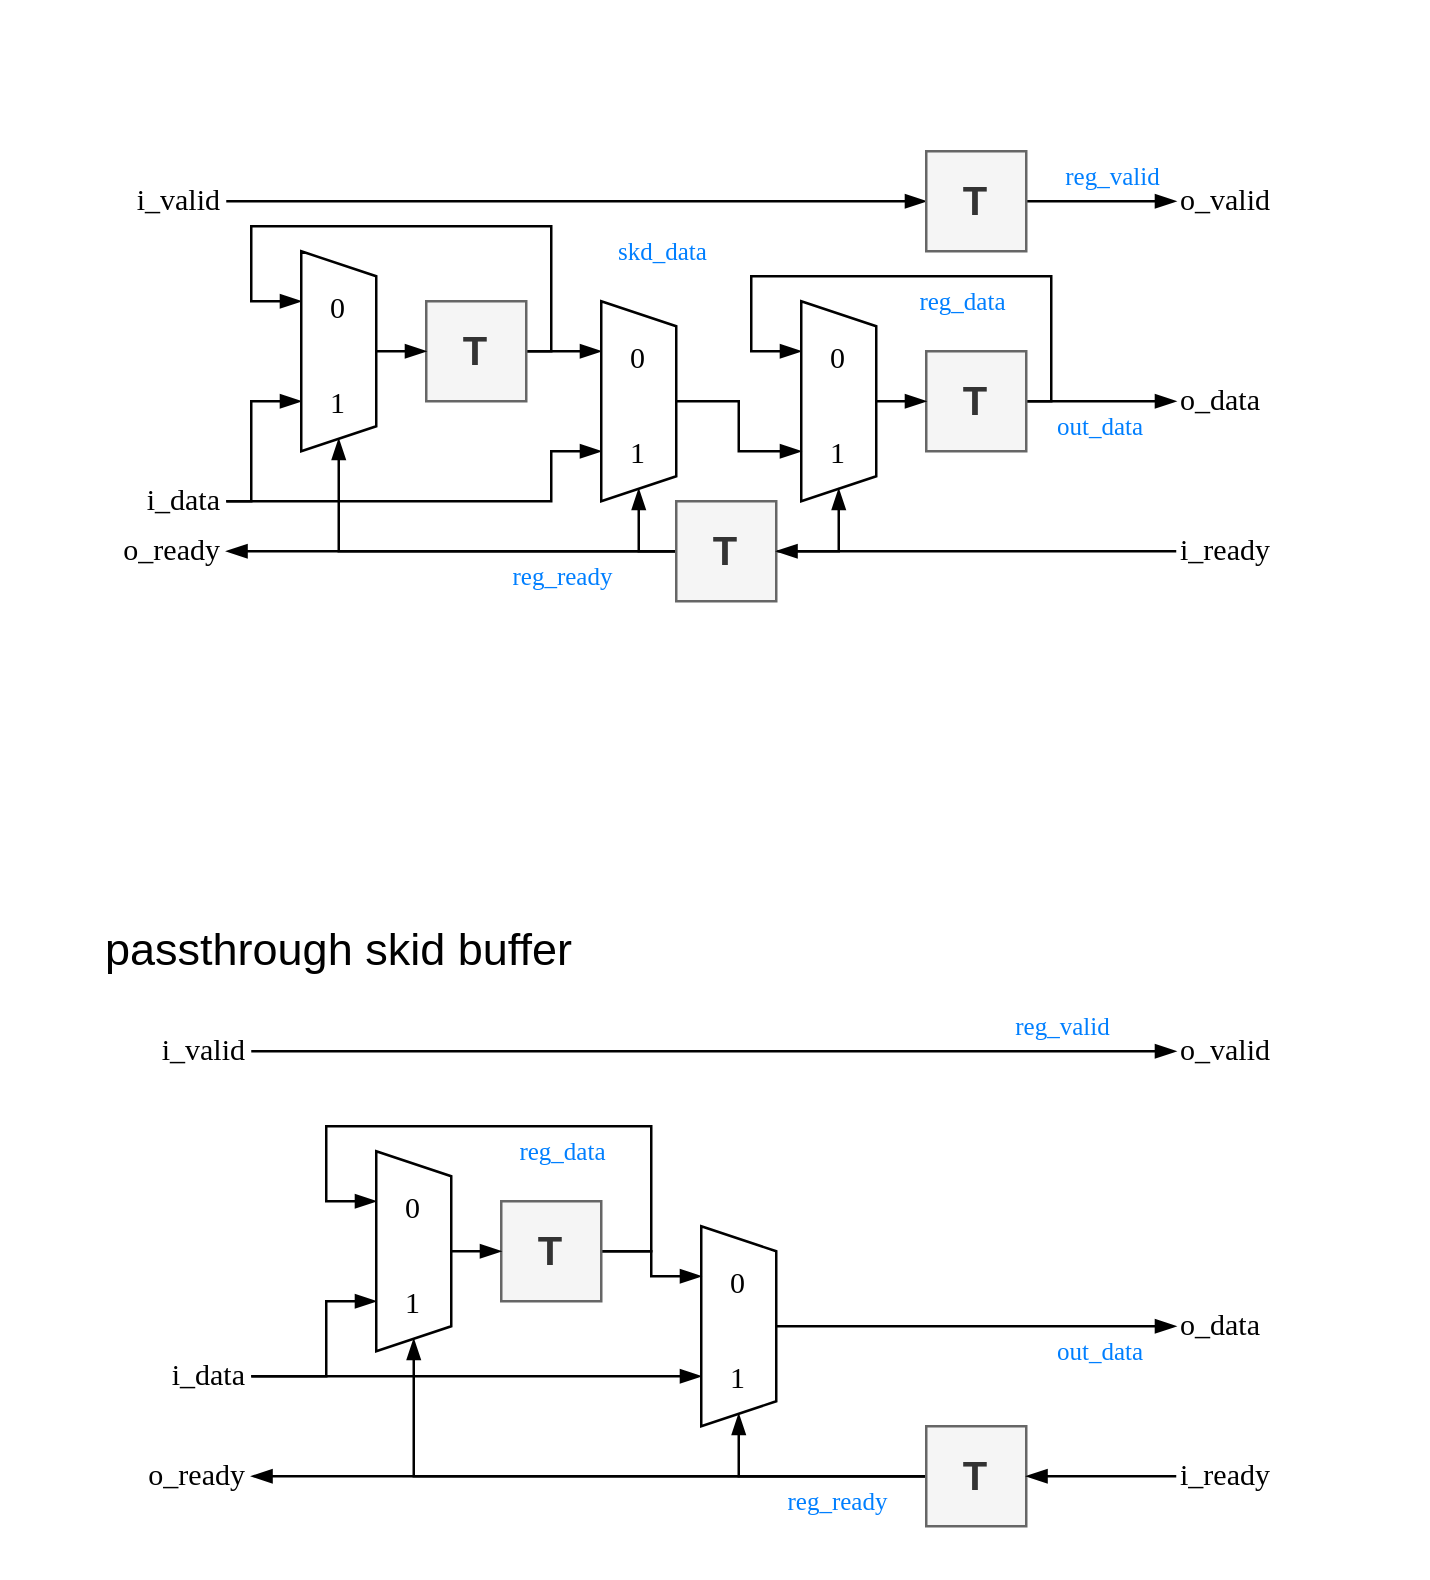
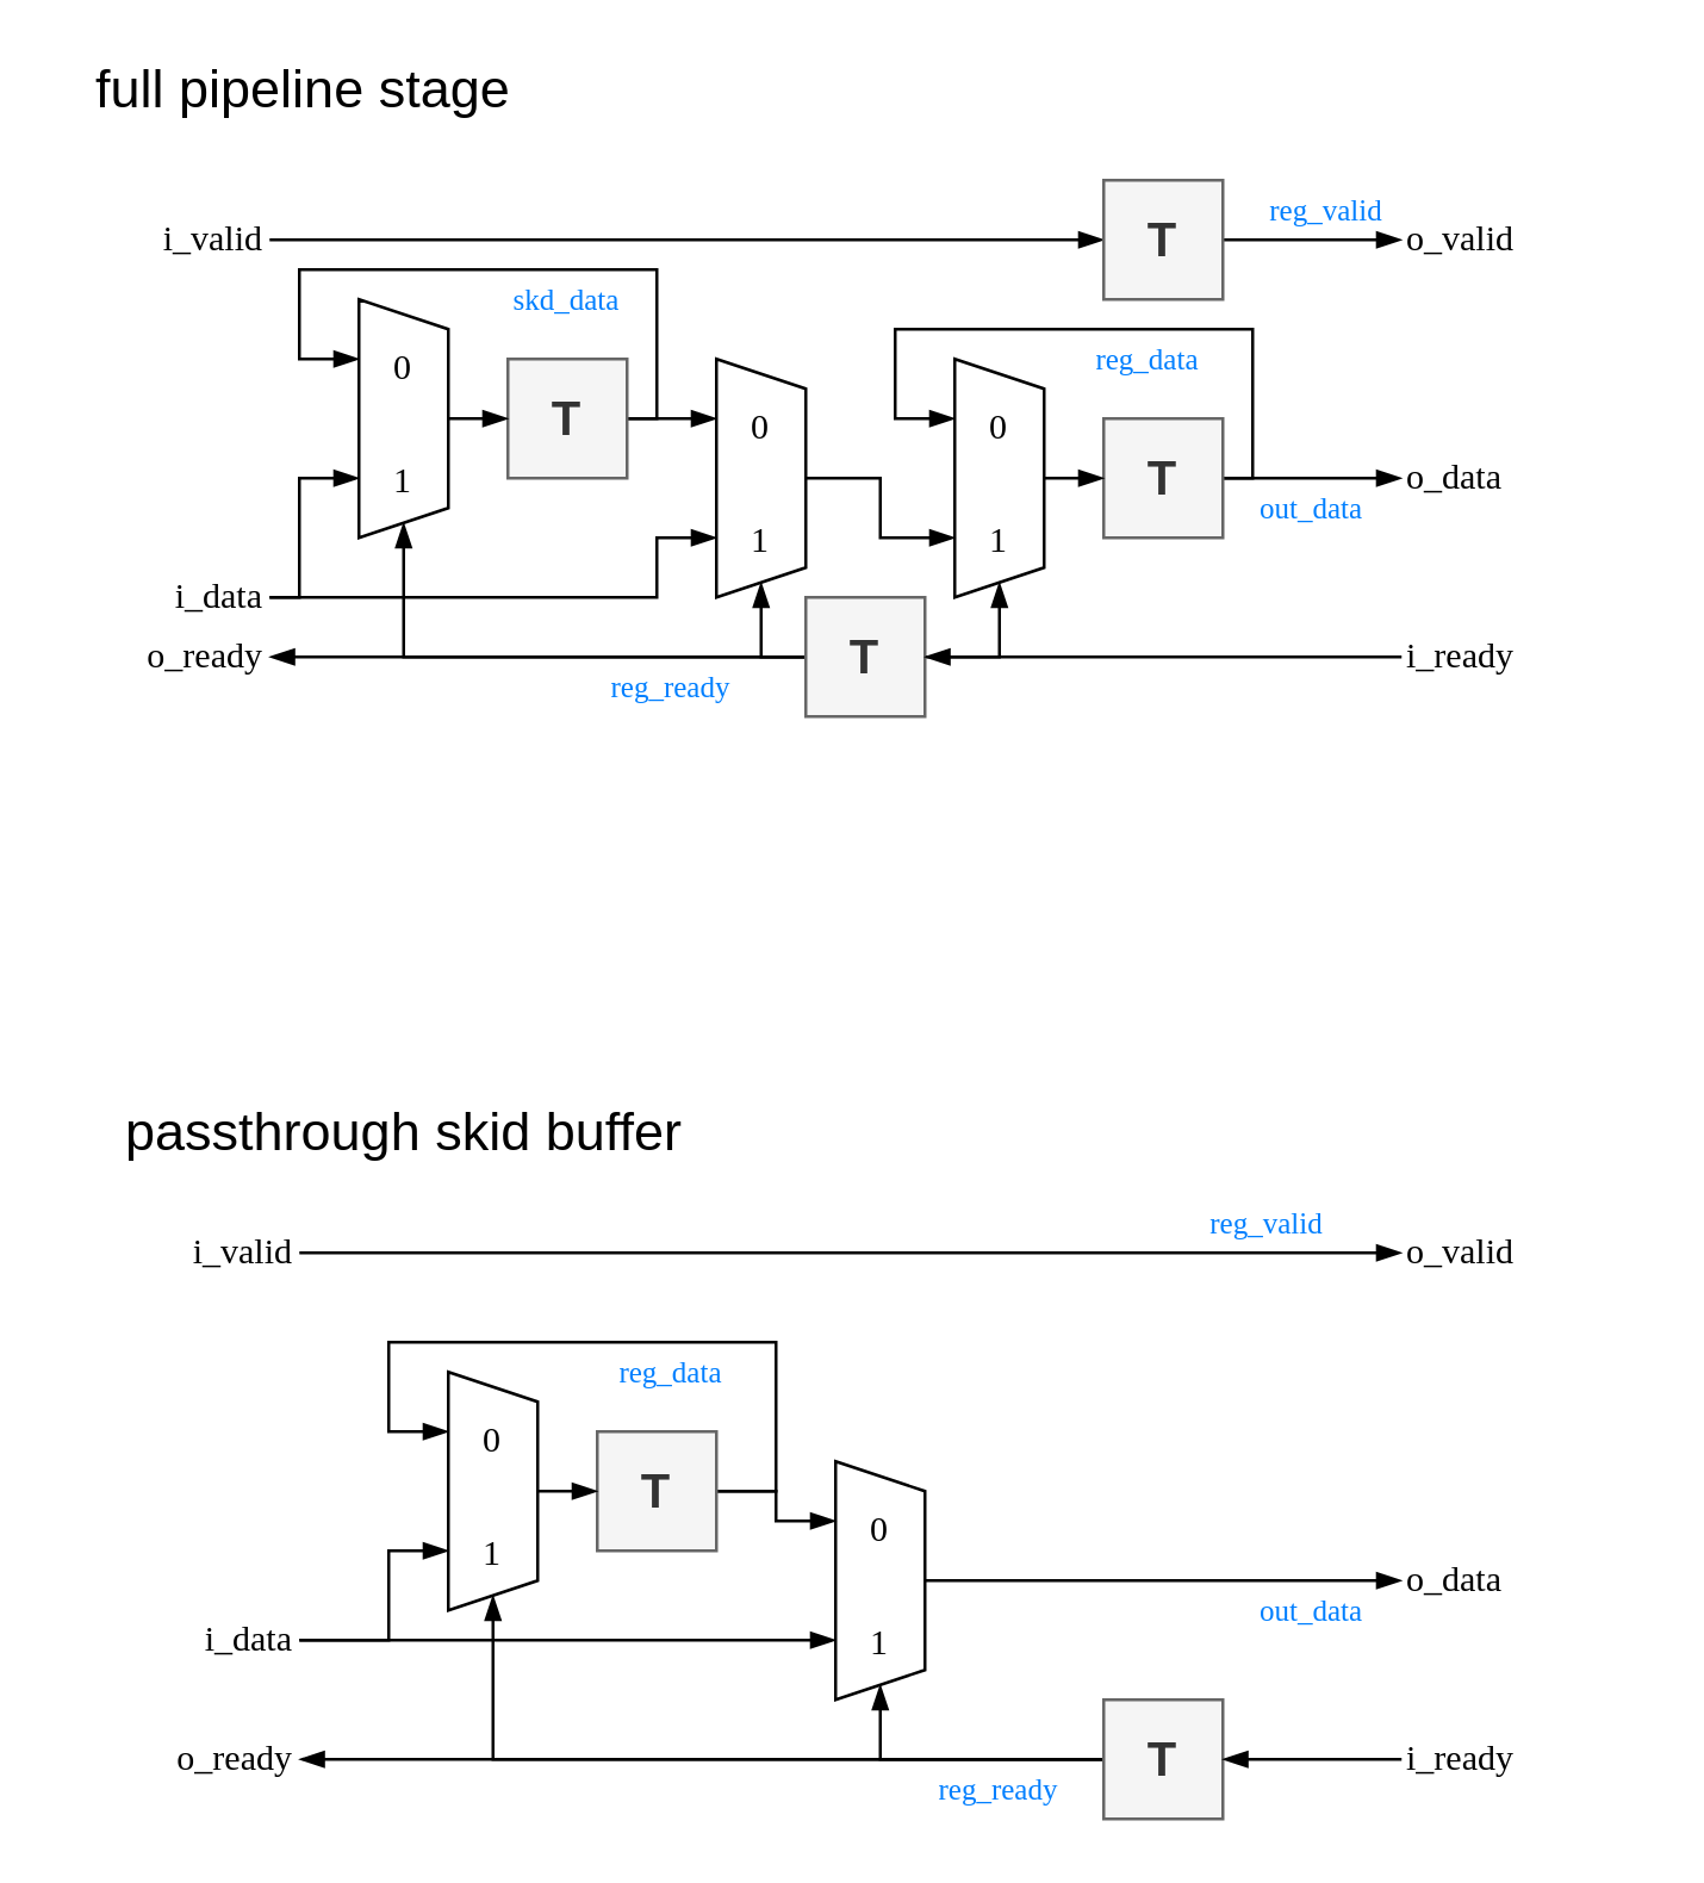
+ <mxCell id="57" value="&lt;font style=&quot;font-size: 18px;&quot;&gt;full pipeline stage&lt;/font&gt;" style="text;html=1;strokeColor=none;fillColor=none;align=left;verticalAlign=middle;whiteSpace=wrap;rounded=0;" parent="1" vertex="1"><mxGeometry x="30" y="20" width="260" height="20" as="geometry" /></mxCell>
- <mxCell id="60" value="&lt;font color=&quot;#007fff&quot; style=&quot;font-size: 10px;&quot; face=&quot;Lucida Console&quot;&gt;skd_data&lt;/font&gt;" style="text;html=1;strokeColor=none;fillColor=none;align=center;verticalAlign=middle;whiteSpace=wrap;rounded=0;" parent="1" vertex="1"><mxGeometry x="235" y="90" width="60" height="20" as="geometry" /></mxCell>
+ <mxCell id="60" value="&lt;font color=&quot;#007fff&quot; style=&quot;font-size: 10px;&quot; face=&quot;Lucida Console&quot;&gt;skd_data&lt;/font&gt;" style="text;html=1;strokeColor=none;fillColor=none;align=center;verticalAlign=middle;whiteSpace=wrap;rounded=0;" parent="1" vertex="1"><mxGeometry x="160" y="90" width="60" height="20" as="geometry" /></mxCell>
